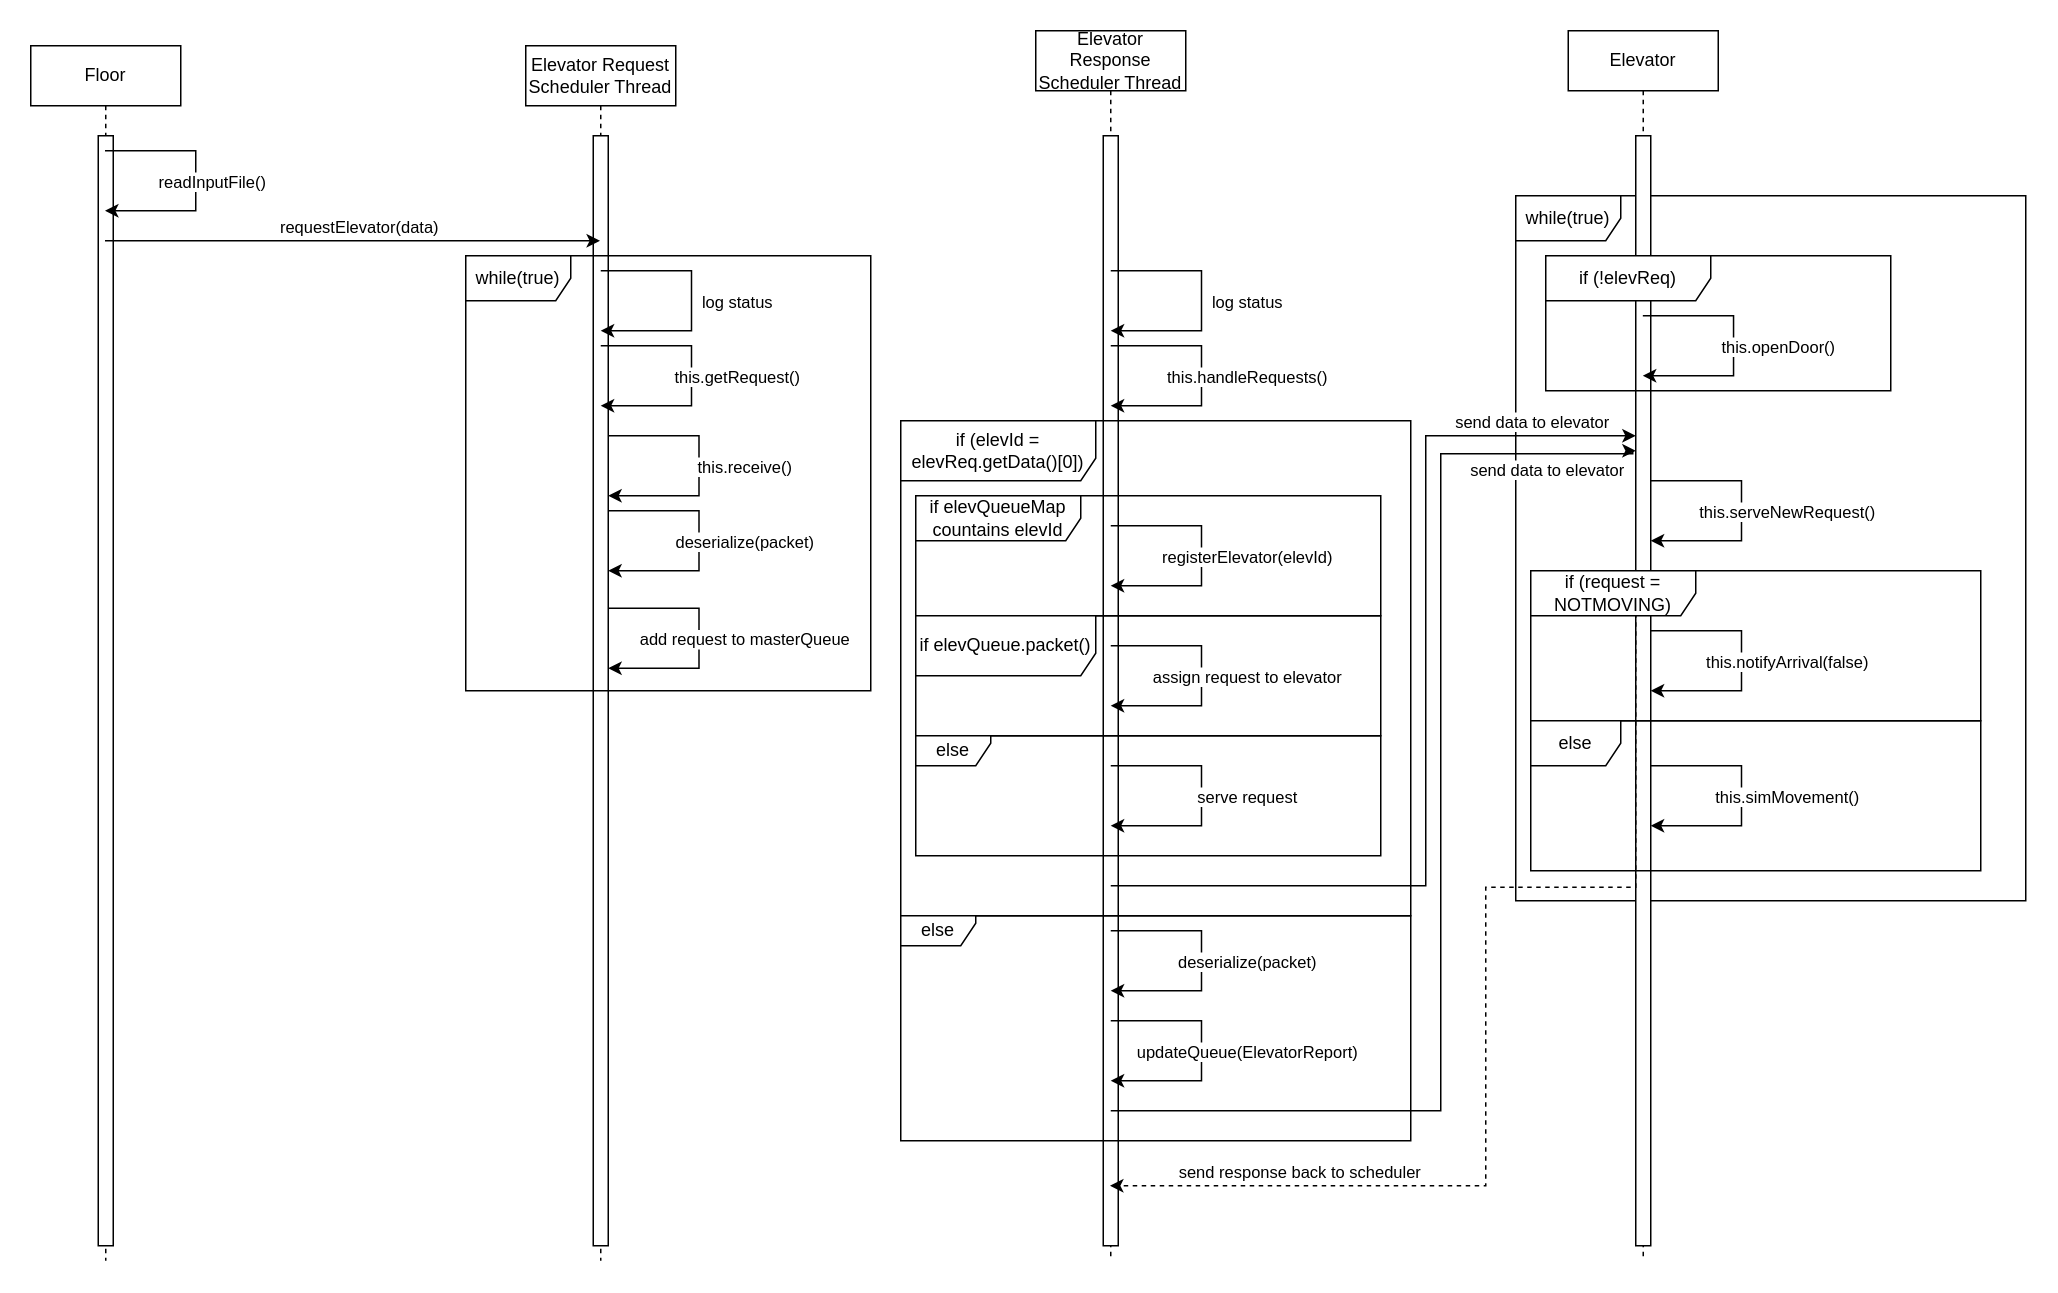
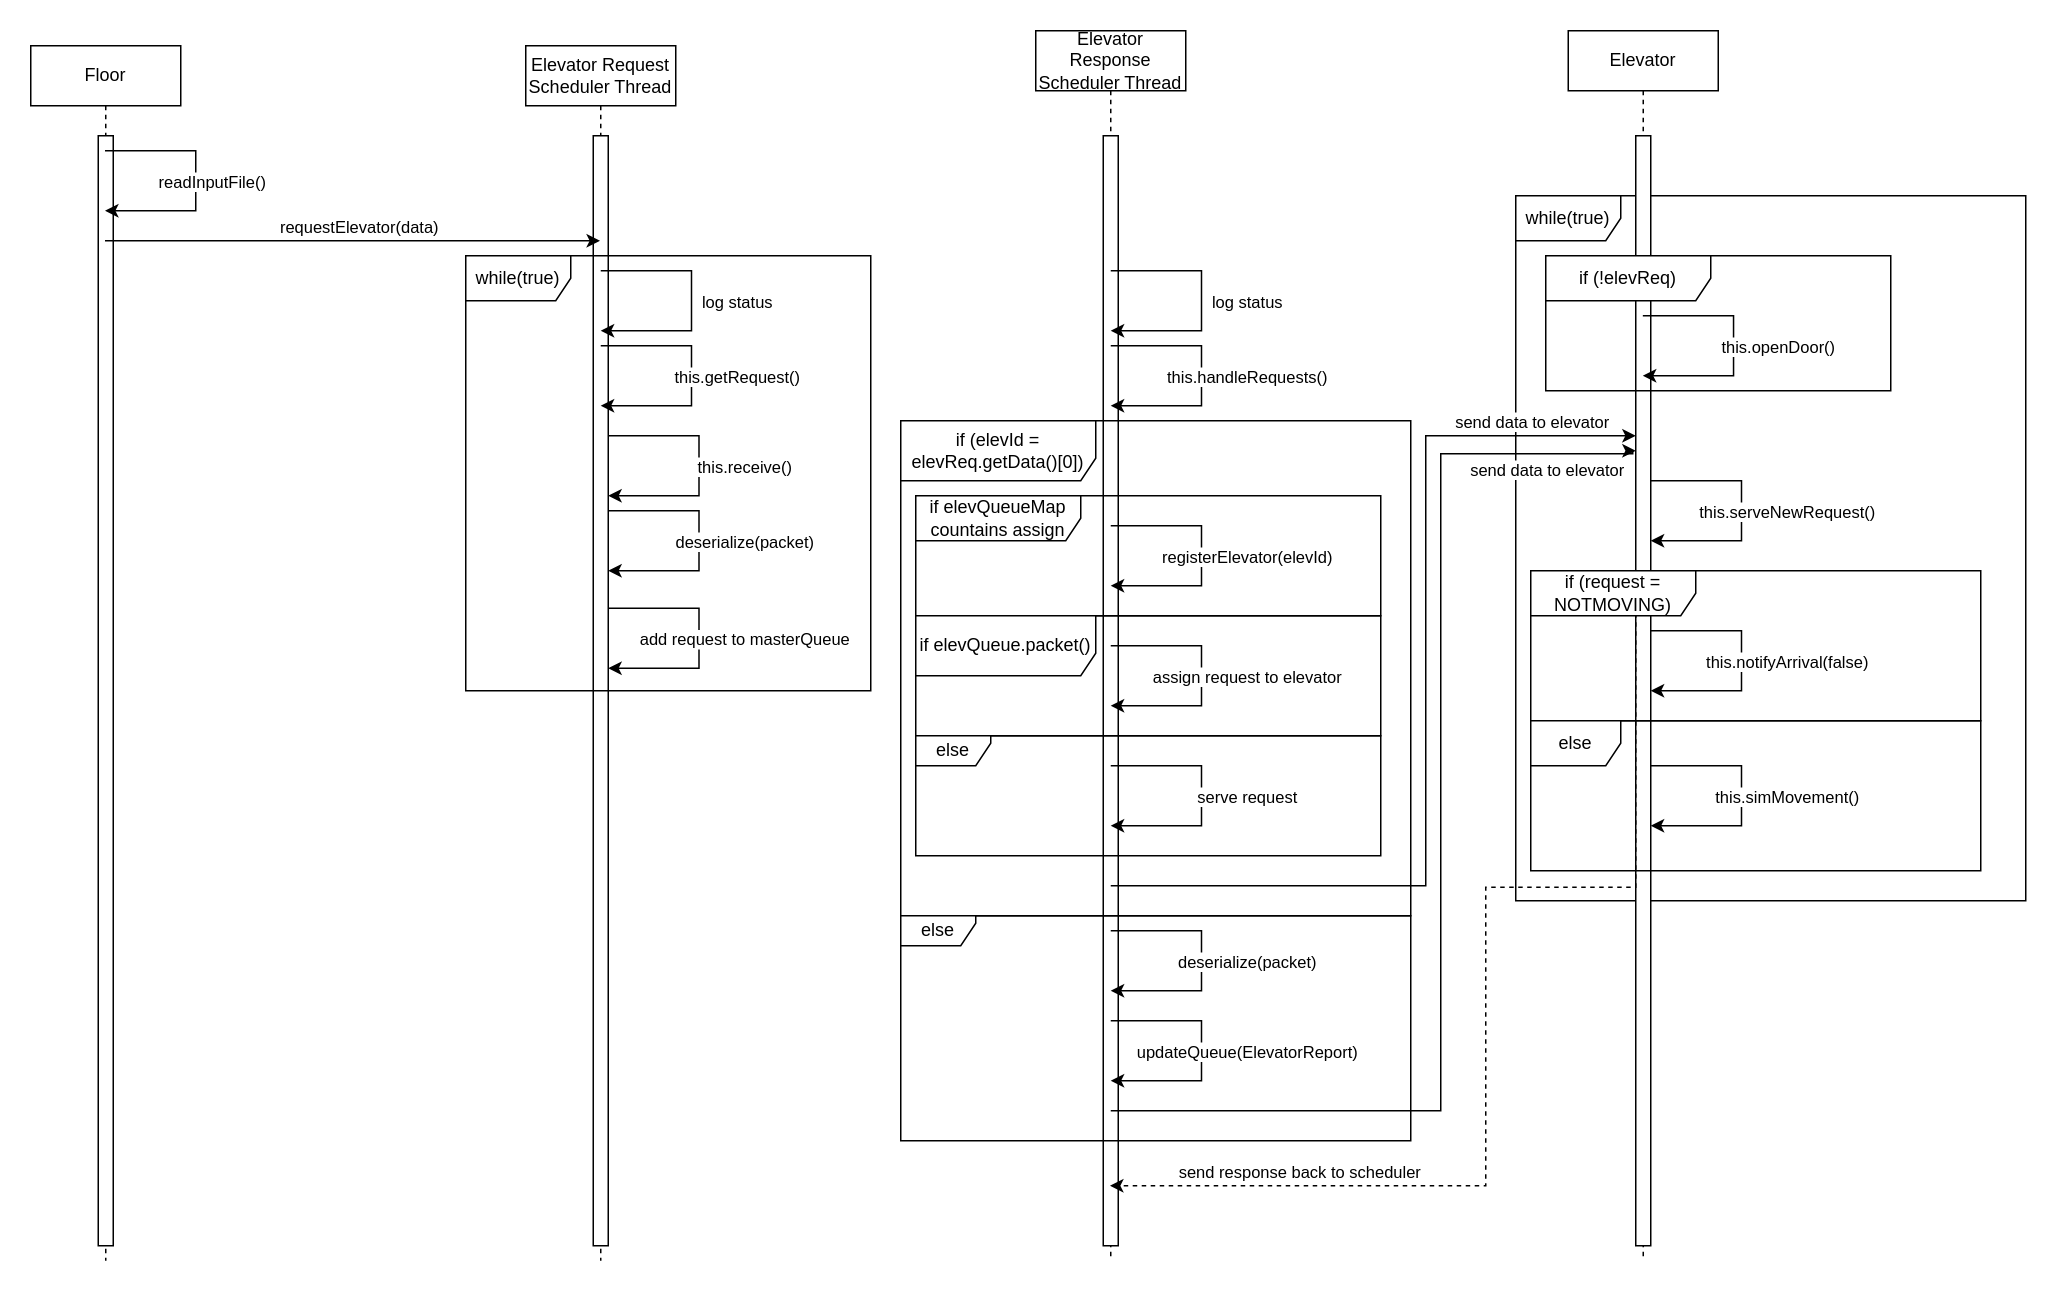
- <mxCell id="33" value="if elevQueueMap countains elevId" style="shape=umlFrame;whiteSpace=wrap;html=1;width=110;height=30;" vertex="1" parent="1"><mxGeometry x="610" y="330" width="310" height="80" as="geometry" /></mxCell>
+ <mxCell id="33" value="if elevQueueMap countains assign" style="shape=umlFrame;whiteSpace=wrap;html=1;width=110;height=30;" vertex="1" parent="1"><mxGeometry x="610" y="330" width="310" height="80" as="geometry" /></mxCell>
